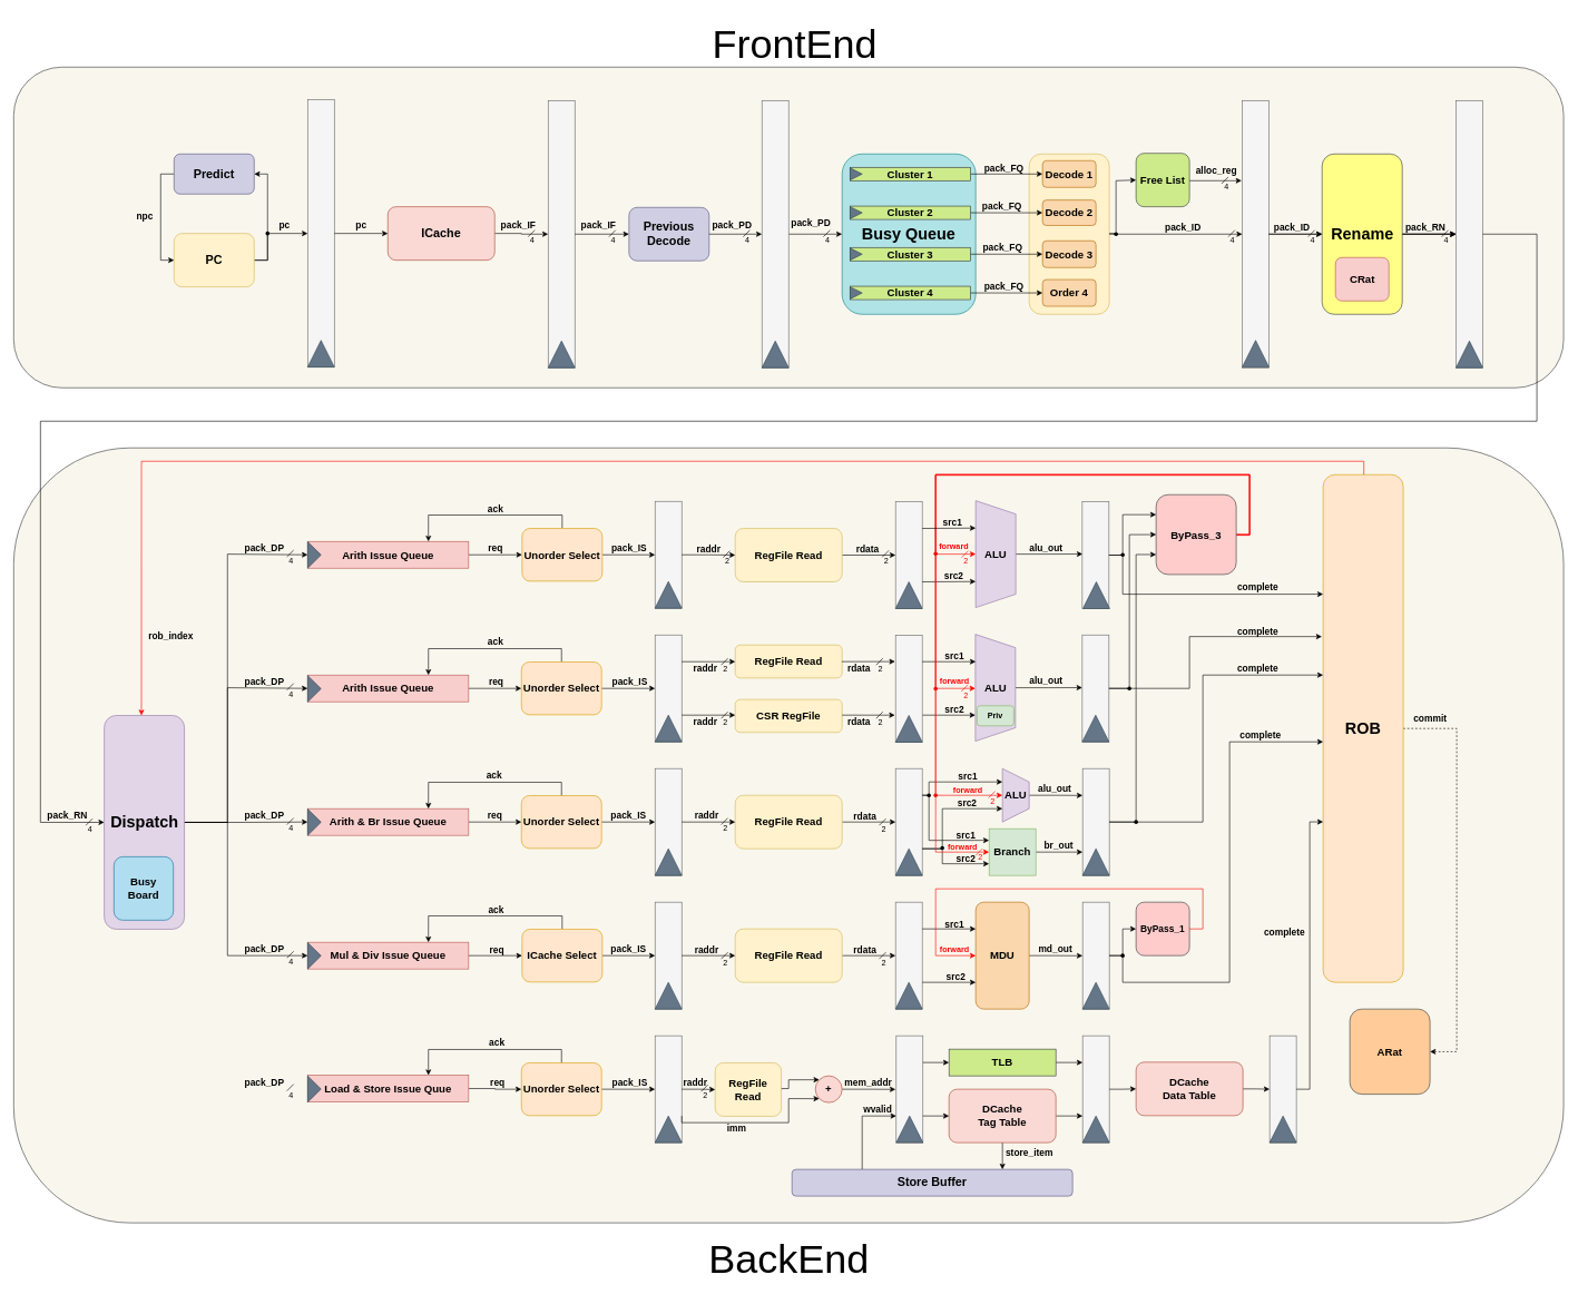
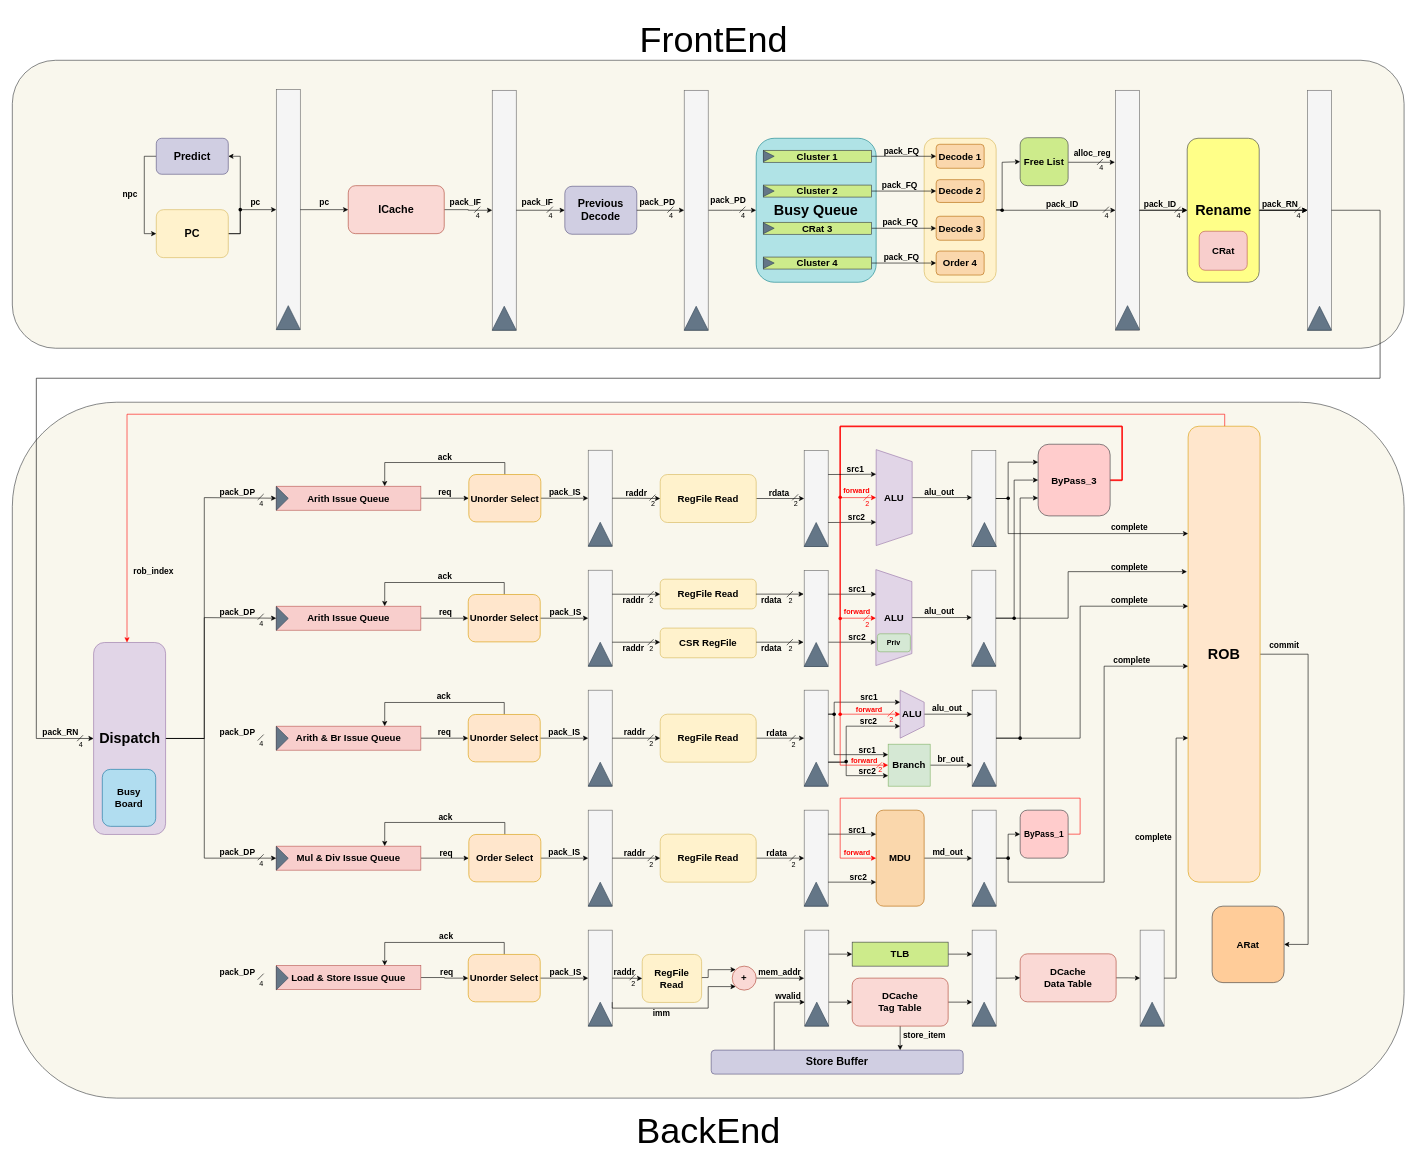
- <mxCell id="26" value="Cluster 3" style="rounded=0;whiteSpace=wrap;html=1;fillColor=#cdeb8b;strokeColor=#36393d;direction=east;flipV=0;fontStyle=1;fontSize=16;" parent="1" vertex="1"><mxGeometry x="1272" y="370" width="180" height="20" as="geometry" /></mxCell>
+ <mxCell id="26" value="CRat 3" style="rounded=0;whiteSpace=wrap;html=1;fillColor=#cdeb8b;strokeColor=#36393d;direction=east;flipV=0;fontStyle=1;fontSize=16;" parent="1" vertex="1"><mxGeometry x="1272" y="370" width="180" height="20" as="geometry" /></mxCell>
- <mxCell id="43" style="edgeStyle=orthogonalEdgeStyle;rounded=0;orthogonalLoop=1;jettySize=auto;html=1;exitX=1;exitY=0.5;exitDx=0;exitDy=0;entryX=0;entryY=0.5;entryDx=0;entryDy=0;" parent="1" source="46" target="55" edge="1"><mxGeometry relative="1" as="geometry" /></mxCell>
- <mxCell id="196" style="edgeStyle=orthogonalEdgeStyle;rounded=0;orthogonalLoop=1;jettySize=auto;html=1;exitX=1;exitY=0.5;exitDx=0;exitDy=0;entryX=1;entryY=0.5;entryDx=0;entryDy=0;dashed=1;" parent="1" source="198" target="204" edge="1"><mxGeometry relative="1" as="geometry"><Array as="points"><mxPoint x="2180" y="1090" /><mxPoint x="2180" y="1574" /></Array></mxGeometry></mxCell>
+ <mxCell id="196" style="edgeStyle=orthogonalEdgeStyle;rounded=0;orthogonalLoop=1;jettySize=auto;html=1;exitX=1;exitY=0.5;exitDx=0;exitDy=0;entryX=1;entryY=0.5;entryDx=0;entryDy=0;" parent="1" source="198" target="204" edge="1"><mxGeometry relative="1" as="geometry"><Array as="points"><mxPoint x="2180" y="1090" /><mxPoint x="2180" y="1574" /></Array></mxGeometry></mxCell>
- <mxCell id="72" value="ICache Select" style="rounded=1;whiteSpace=wrap;html=1;fontStyle=1;fillColor=#ffe6cc;strokeColor=#d79b00;fontSize=16;" parent="1" vertex="1"><mxGeometry x="781" y="1390.5" width="120" height="79" as="geometry" /></mxCell>
+ <mxCell id="72" value="Order Select" style="rounded=1;whiteSpace=wrap;html=1;fontStyle=1;fillColor=#ffe6cc;strokeColor=#d79b00;fontSize=16;" parent="1" vertex="1"><mxGeometry x="781" y="1390.5" width="120" height="79" as="geometry" /></mxCell>
